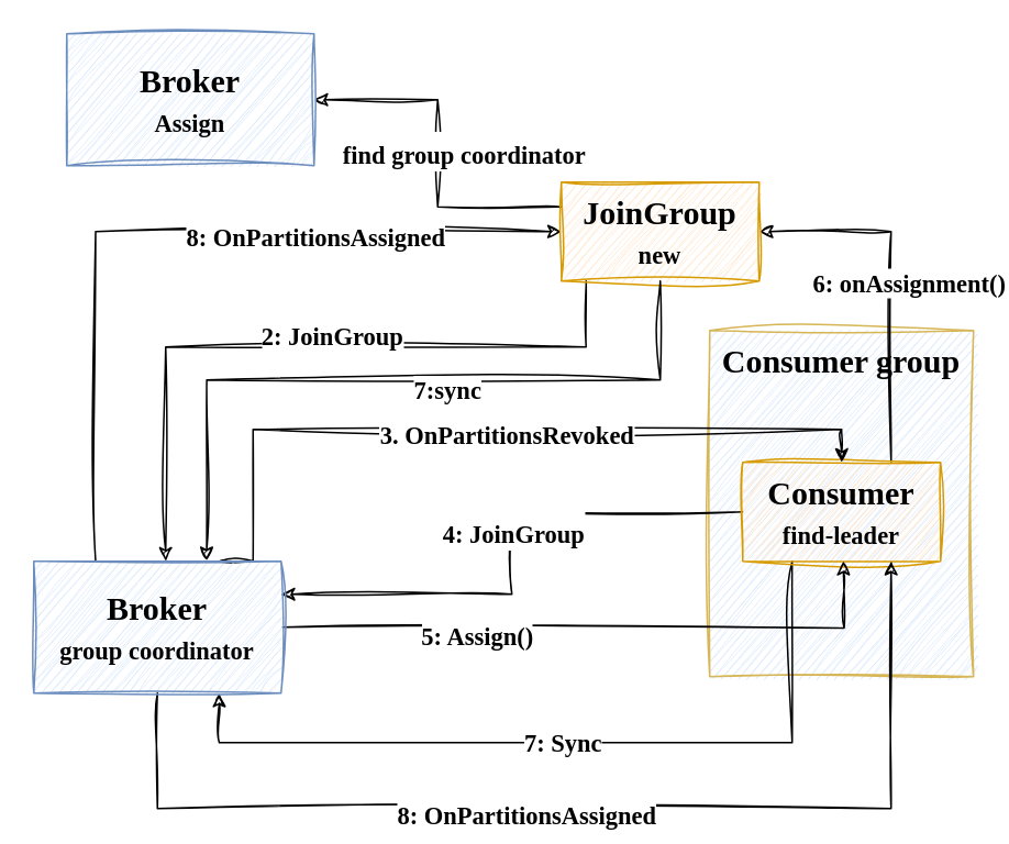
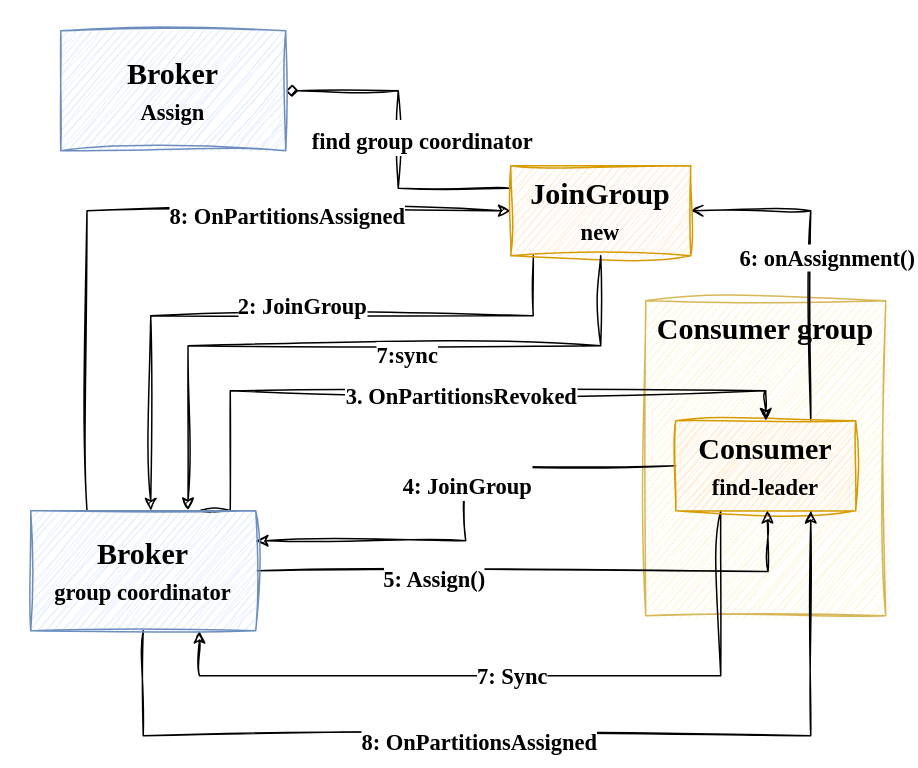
- <mxCell id="20" style="edgeStyle=orthogonalEdgeStyle;rounded=0;sketch=1;hachureGap=4;jiggle=2;curveFitting=1;orthogonalLoop=1;jettySize=auto;html=1;exitX=0;exitY=0.25;exitDx=0;exitDy=0;entryX=1;entryY=0.5;entryDx=0;entryDy=0;fontFamily=Architects Daughter;fontSource=https%3A%2F%2Ffonts.googleapis.com%2Fcss%3Ffamily%3DArchitects%2BDaughter;fontSize=16;" edge="1" parent="1" source="22" target="23"><mxGeometry relative="1" as="geometry" /></mxCell>
+ <mxCell id="20" style="edgeStyle=orthogonalEdgeStyle;rounded=0;sketch=1;hachureGap=4;jiggle=2;curveFitting=1;orthogonalLoop=1;jettySize=auto;html=1;exitX=0;exitY=0.25;exitDx=0;exitDy=0;entryX=1;entryY=0.5;entryDx=0;entryDy=0;fontFamily=Architects Daughter;fontSource=https%3A%2F%2Ffonts.googleapis.com%2Fcss%3Ffamily%3DArchitects%2BDaughter;fontSize=16;endArrow=diamond;" edge="1" parent="1" source="22" target="23"><mxGeometry relative="1" as="geometry" /></mxCell>
- <mxCell id="7" style="edgeStyle=orthogonalEdgeStyle;rounded=0;sketch=1;hachureGap=4;jiggle=2;curveFitting=1;orthogonalLoop=1;jettySize=auto;html=1;exitX=0.75;exitY=0;exitDx=0;exitDy=0;entryX=1;entryY=0.5;entryDx=0;entryDy=0;fontFamily=Architects Daughter;fontSource=https%3A%2F%2Ffonts.googleapis.com%2Fcss%3Ffamily%3DArchitects%2BDaughter;fontSize=16;" edge="1" parent="1" source="9" target="22"><mxGeometry relative="1" as="geometry" /></mxCell>
+ <mxCell id="7" style="edgeStyle=orthogonalEdgeStyle;rounded=0;sketch=1;hachureGap=4;jiggle=2;curveFitting=1;orthogonalLoop=1;jettySize=auto;html=1;exitX=0.75;exitY=0;exitDx=0;exitDy=0;entryX=1;entryY=0.5;entryDx=0;entryDy=0;fontFamily=Architects Daughter;fontSource=https%3A%2F%2Ffonts.googleapis.com%2Fcss%3Ffamily%3DArchitects%2BDaughter;fontSize=16;endArrow=open;" edge="1" parent="1" source="9" target="22"><mxGeometry relative="1" as="geometry" /></mxCell>
- <mxCell id="2" value="&lt;b&gt;Consumer group&lt;/b&gt;" style="rounded=0;whiteSpace=wrap;html=1;sketch=1;hachureGap=4;jiggle=2;curveFitting=1;fontFamily=Architects Daughter;fontSource=https%3A%2F%2Ffonts.googleapis.com%2Fcss%3Ffamily%3DArchitects%2BDaughter;fontSize=20;verticalAlign=top;fillColor=#dae8fc;strokeColor=#d6b656;" parent="1" vertex="1"><mxGeometry x="430" y="200" width="160" height="210" as="geometry" /></mxCell>
+ <mxCell id="2" value="&lt;b&gt;Consumer group&lt;/b&gt;" style="rounded=0;whiteSpace=wrap;html=1;sketch=1;hachureGap=4;jiggle=2;curveFitting=1;fontFamily=Architects Daughter;fontSource=https%3A%2F%2Ffonts.googleapis.com%2Fcss%3Ffamily%3DArchitects%2BDaughter;fontSize=20;verticalAlign=top;fillColor=#fff2cc;strokeColor=#d6b656;" parent="1" vertex="1"><mxGeometry x="430" y="200" width="160" height="210" as="geometry" /></mxCell>
